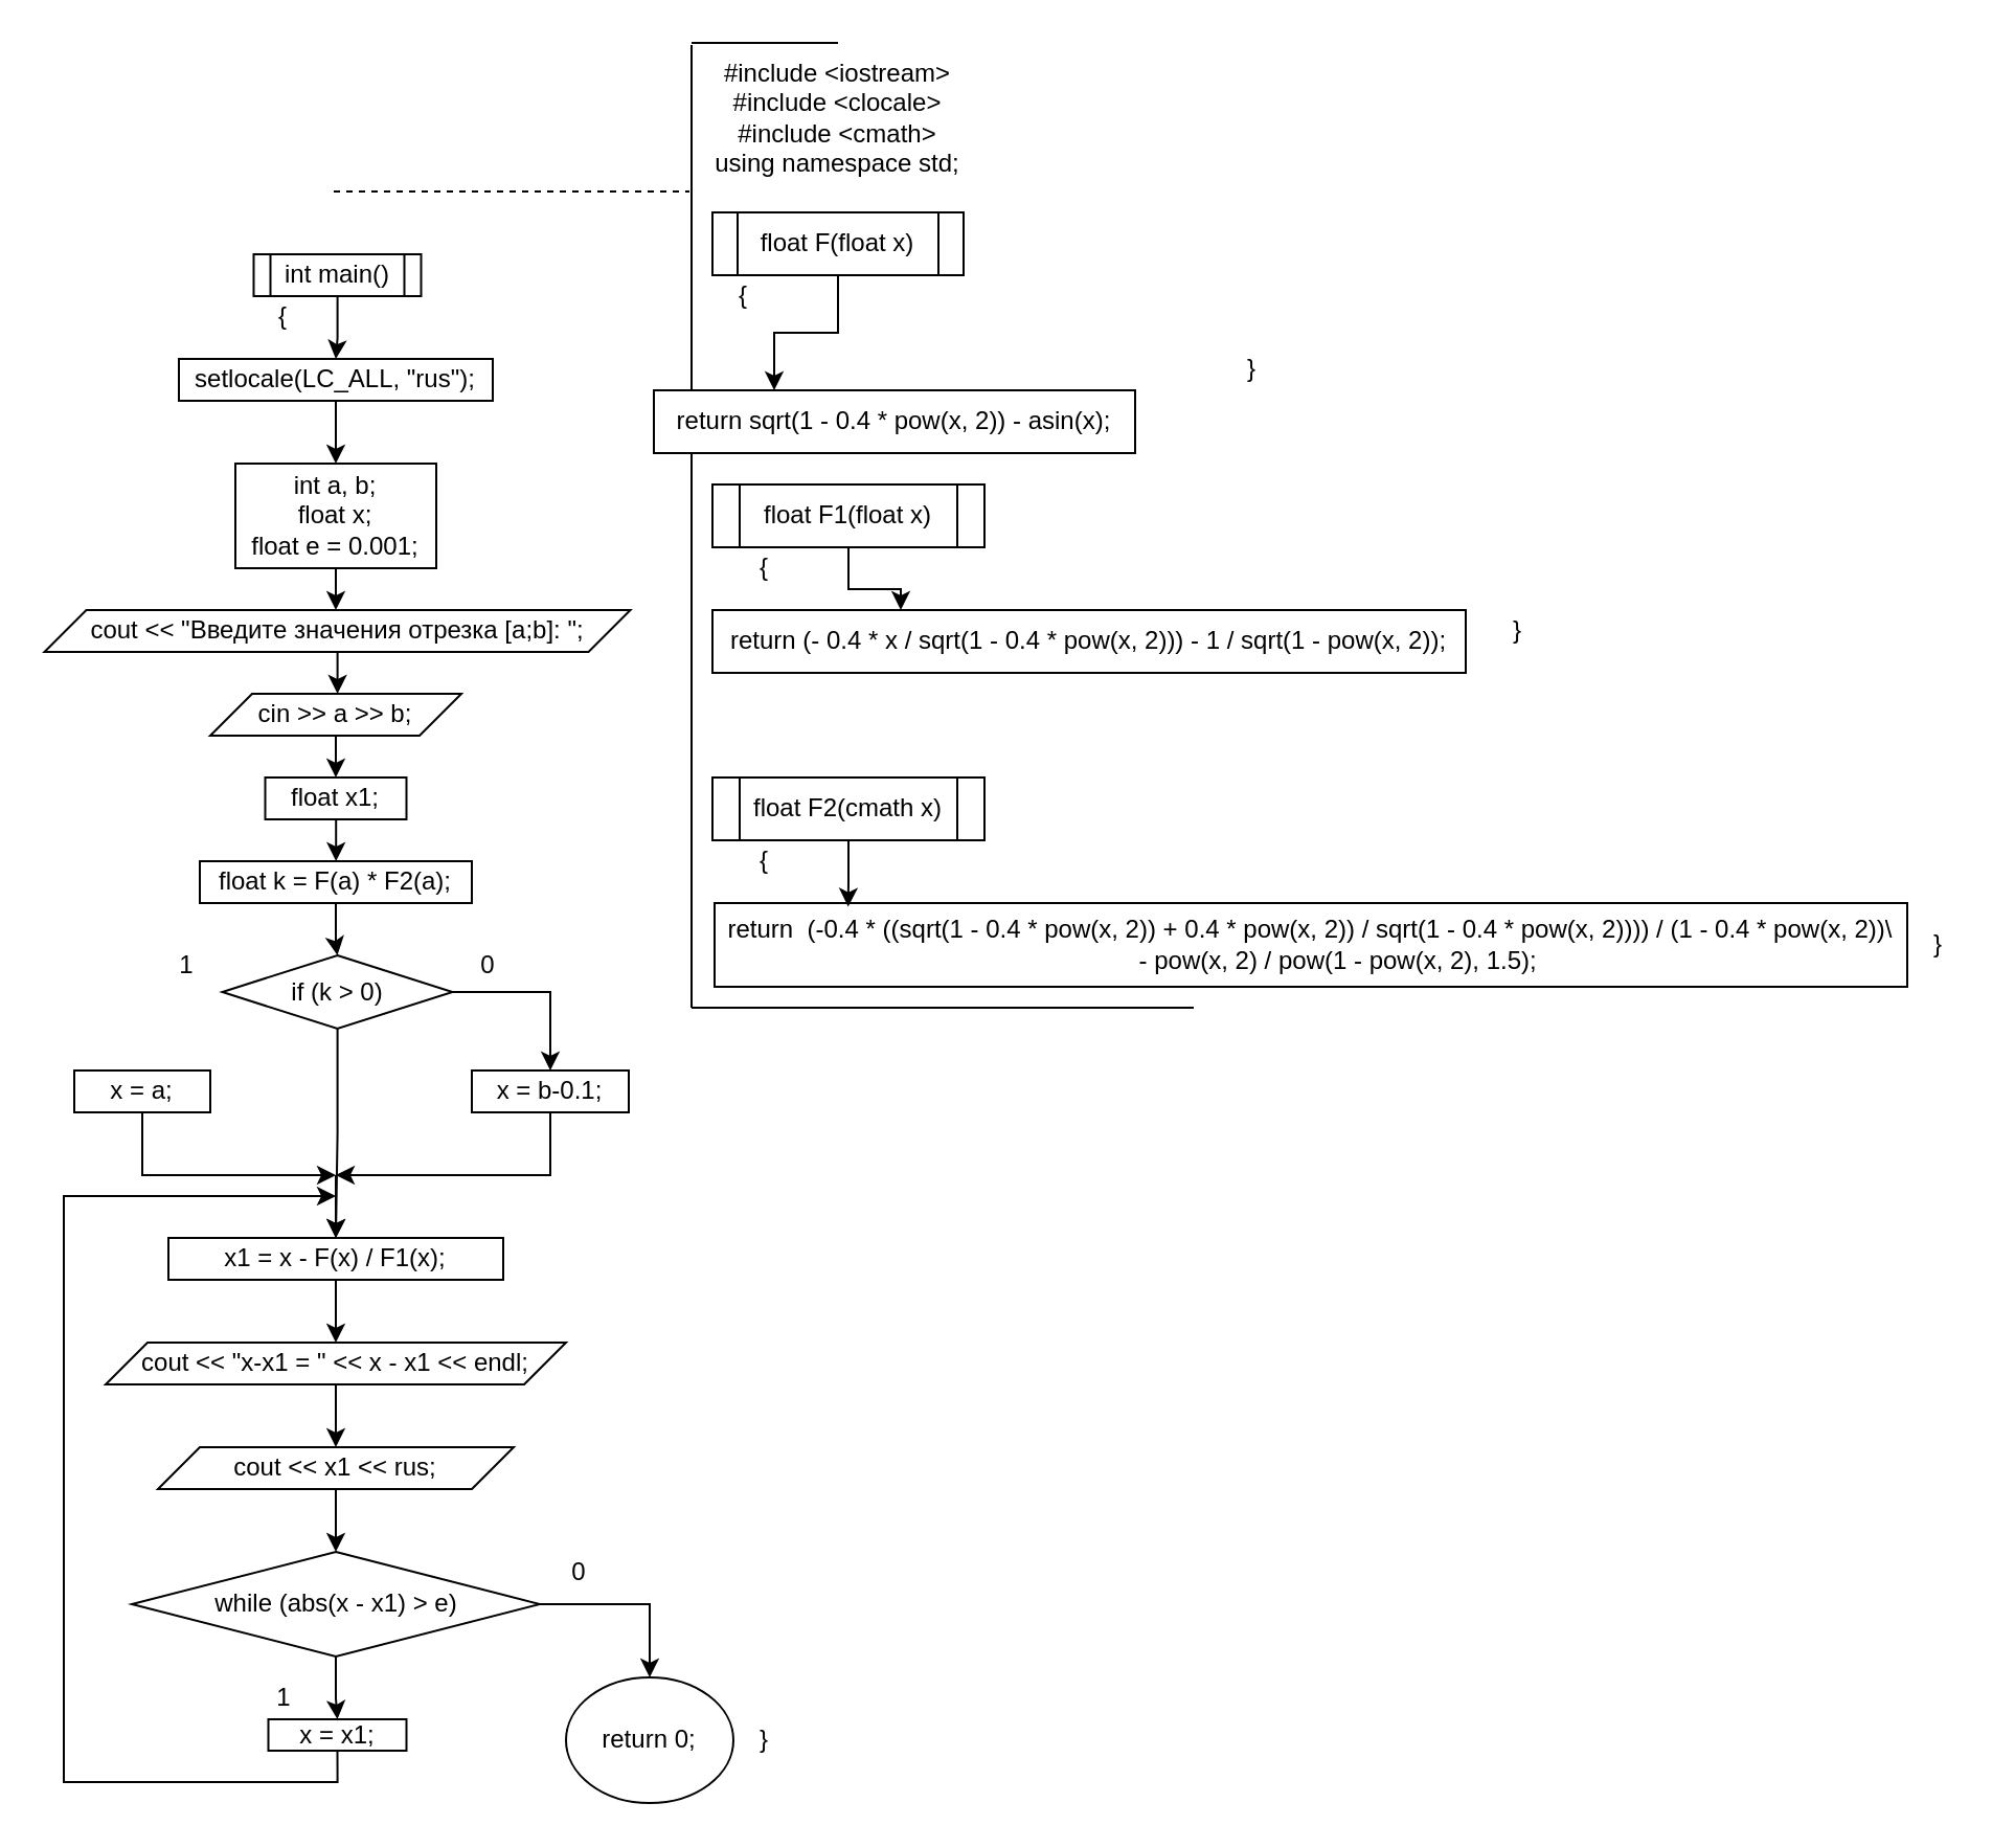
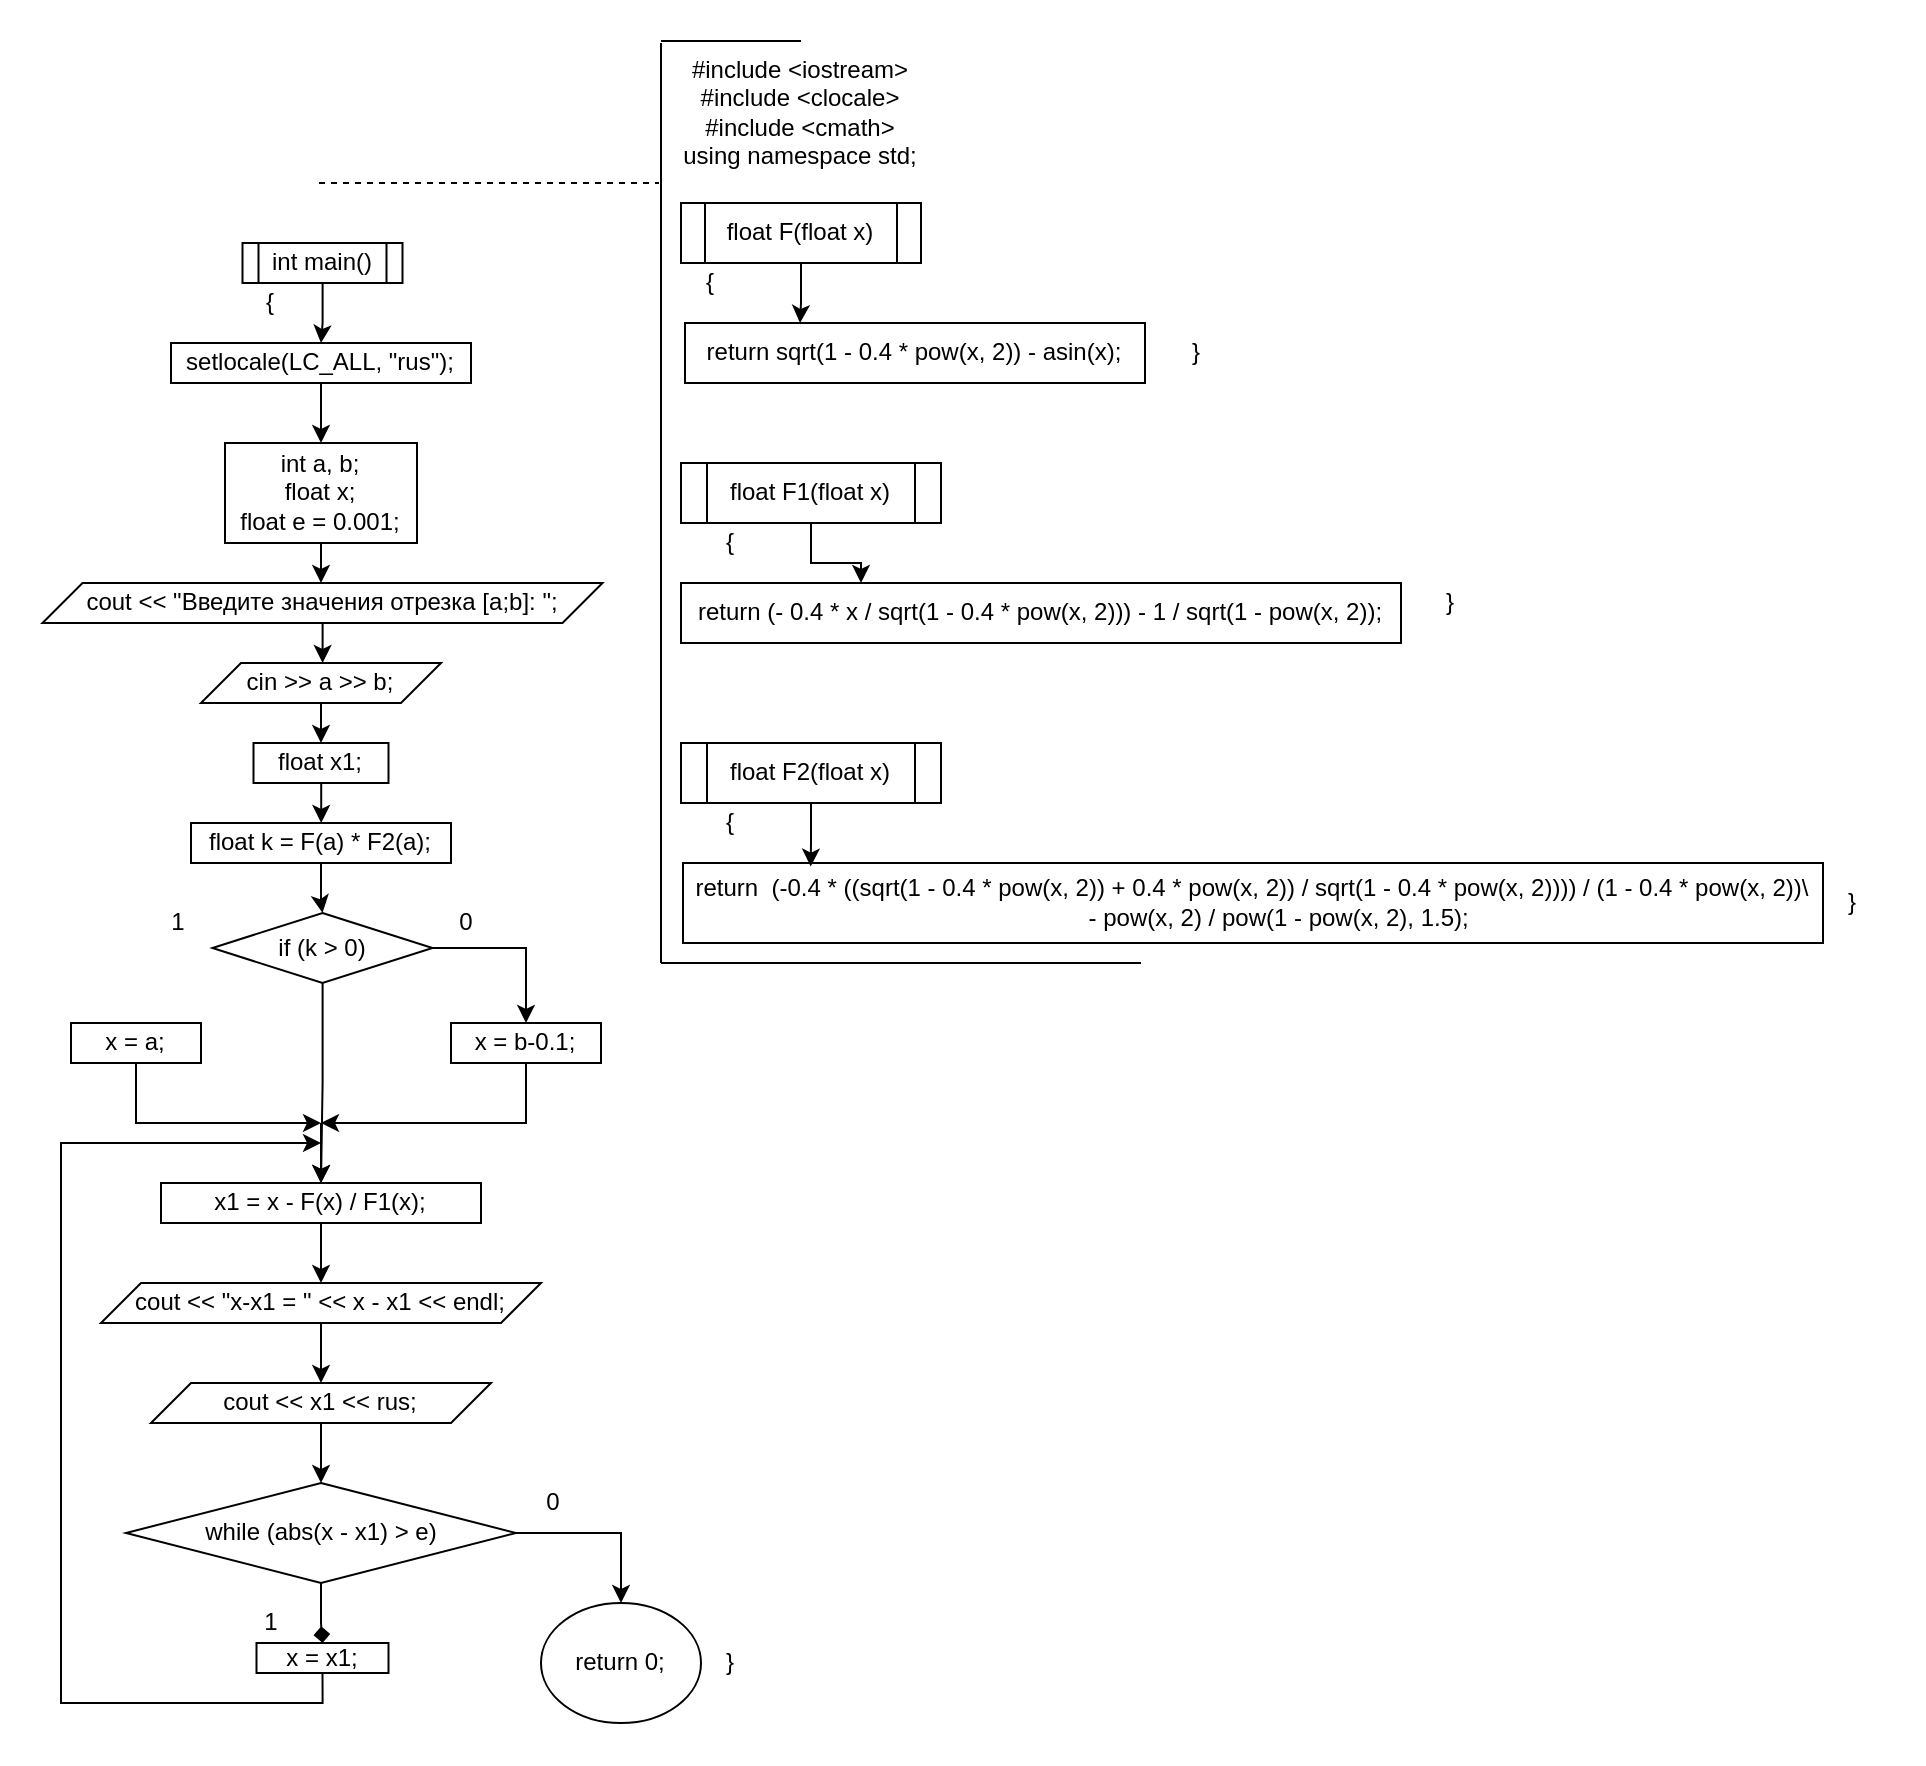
- <mxCell id="16" value="return sqrt(1 - 0.4 * pow(x, 2)) - asin(x);" style="rounded=0;whiteSpace=wrap;html=1;" parent="1" vertex="1"><mxGeometry x="312" y="186" width="230" height="30" as="geometry" /></mxCell>
+ <mxCell id="16" value="return sqrt(1 - 0.4 * pow(x, 2)) - asin(x);" style="rounded=0;whiteSpace=wrap;html=1;" parent="1" vertex="1"><mxGeometry x="342" y="161" width="230" height="30" as="geometry" /></mxCell>
- <mxCell id="15" value="float F2(cmath x)" style="shape=process;whiteSpace=wrap;html=1;backgroundOutline=1;" parent="1" vertex="1"><mxGeometry x="340" y="371" width="130" height="30" as="geometry" /></mxCell>
+ <mxCell id="15" value="float F2(float x)" style="shape=process;whiteSpace=wrap;html=1;backgroundOutline=1;" parent="1" vertex="1"><mxGeometry x="340" y="371" width="130" height="30" as="geometry" /></mxCell>
- <mxCell id="53" style="edgeStyle=orthogonalEdgeStyle;rounded=0;orthogonalLoop=1;jettySize=auto;html=1;entryX=0.5;entryY=0;entryDx=0;entryDy=0;" parent="1" source="55" target="57" edge="1"><mxGeometry relative="1" as="geometry" /></mxCell>
+ <mxCell id="53" style="edgeStyle=orthogonalEdgeStyle;rounded=0;orthogonalLoop=1;jettySize=auto;html=1;entryX=0.5;entryY=0;entryDx=0;entryDy=0;endArrow=diamond;" parent="1" source="55" target="57" edge="1"><mxGeometry relative="1" as="geometry" /></mxCell>
